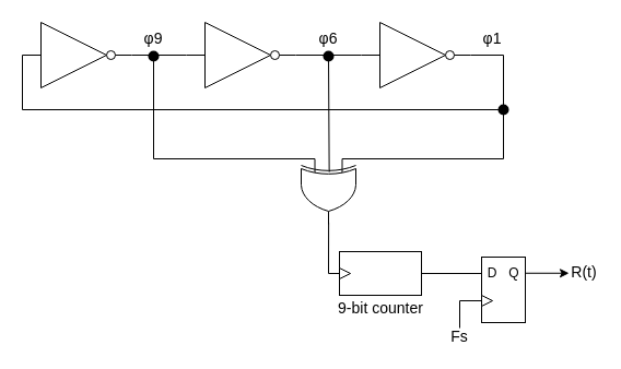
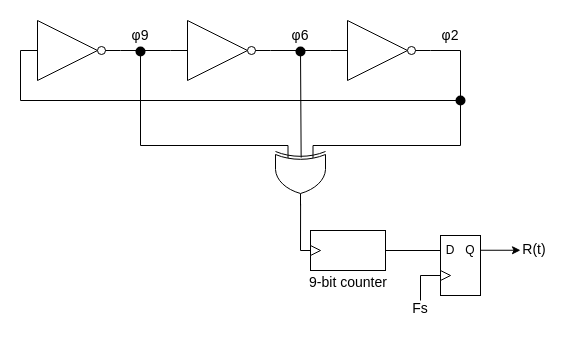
- <mxCell id="10" value="&lt;font style=&quot;font-size: 14px;&quot;&gt;φ1&lt;/font&gt;" style="text;html=1;align=center;verticalAlign=middle;whiteSpace=wrap;rounded=0;" parent="1" vertex="1"><mxGeometry x="420" y="20" width="60" height="30" as="geometry" /></mxCell>
+ <mxCell id="10" value="&lt;font style=&quot;font-size: 14px;&quot;&gt;φ2&lt;/font&gt;" style="text;html=1;align=center;verticalAlign=middle;whiteSpace=wrap;rounded=0;" parent="1" vertex="1"><mxGeometry x="420" y="20" width="60" height="30" as="geometry" /></mxCell>
